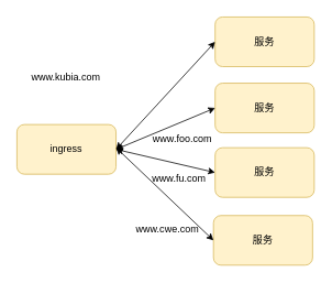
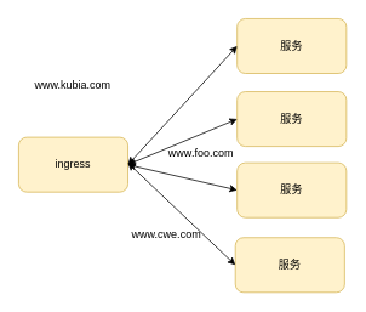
- <mxCell id="13" value="www.fu.com" style="text;html=1;align=center;verticalAlign=middle;resizable=0;points=[];autosize=1;strokeColor=none;fillColor=none;" vertex="1" parent="1"><mxGeometry x="174" y="203" width="83" height="26" as="geometry" /></mxCell>
- <mxCell id="14" value="www.cwe.com" style="text;html=1;align=center;verticalAlign=middle;resizable=0;points=[];autosize=1;strokeColor=none;fillColor=none;" vertex="1" parent="1"><mxGeometry x="155" y="264" width="94" height="26" as="geometry" /></mxCell>
+ <mxCell id="14" value="www.cwe.com" style="text;html=1;align=center;verticalAlign=middle;resizable=0;points=[];autosize=1;strokeColor=none;fillColor=none;" vertex="1" parent="1"><mxGeometry x="135" y="244" width="94" height="26" as="geometry" /></mxCell>
